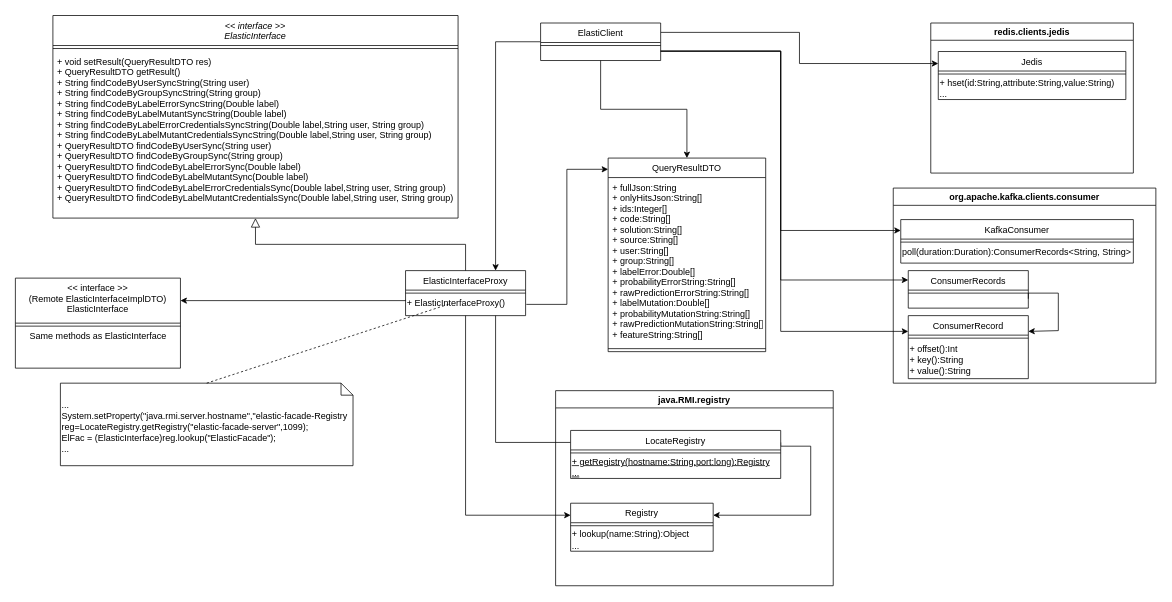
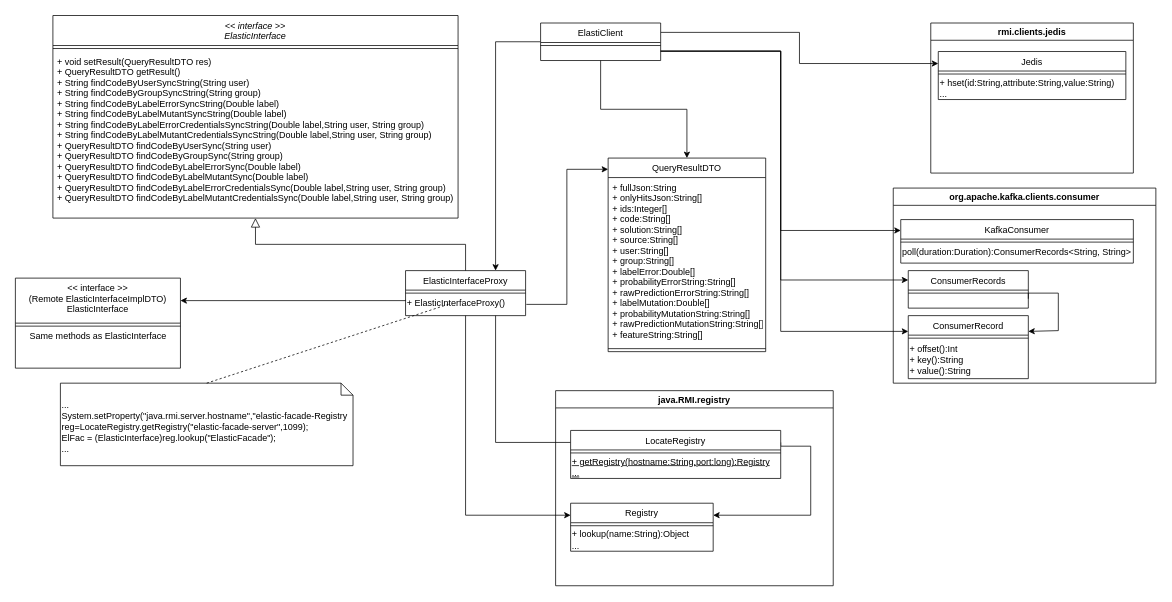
- <mxCell id="40" value="redis.clients.jedis" style="swimlane;align=center;" vertex="1" parent="1"><mxGeometry x="1240" y="30" width="270" height="200" as="geometry" /></mxCell>
+ <mxCell id="40" value="rmi.clients.jedis" style="swimlane;align=center;" vertex="1" parent="1"><mxGeometry x="1240" y="30" width="270" height="200" as="geometry" /></mxCell>
